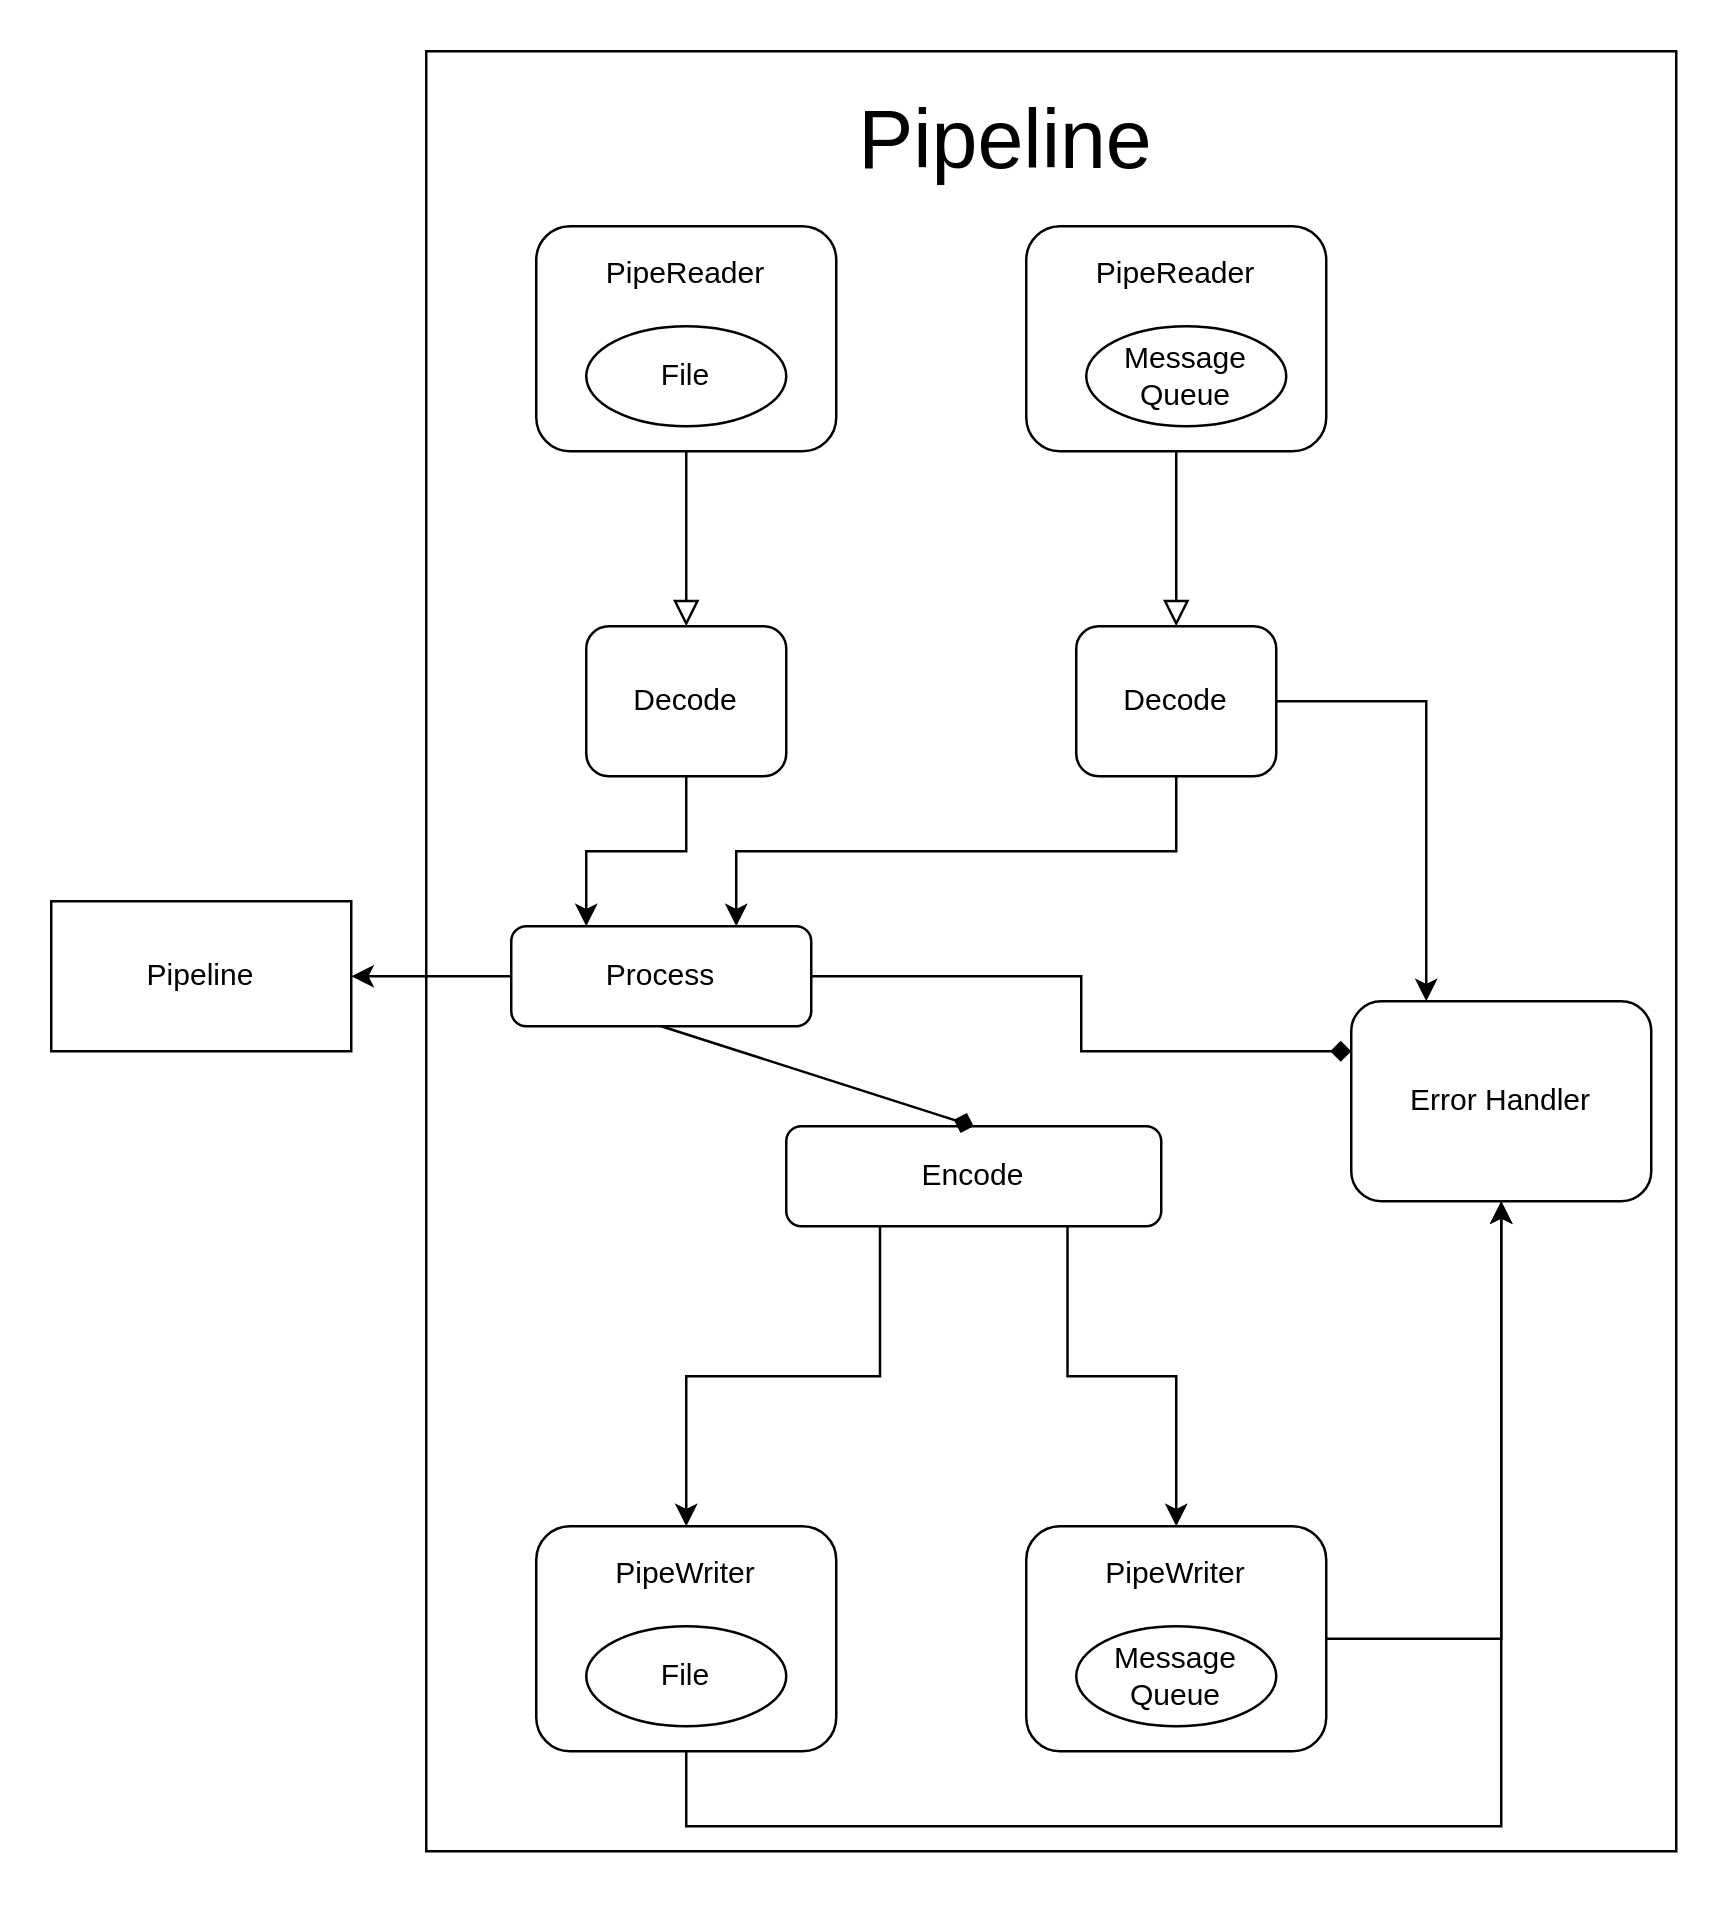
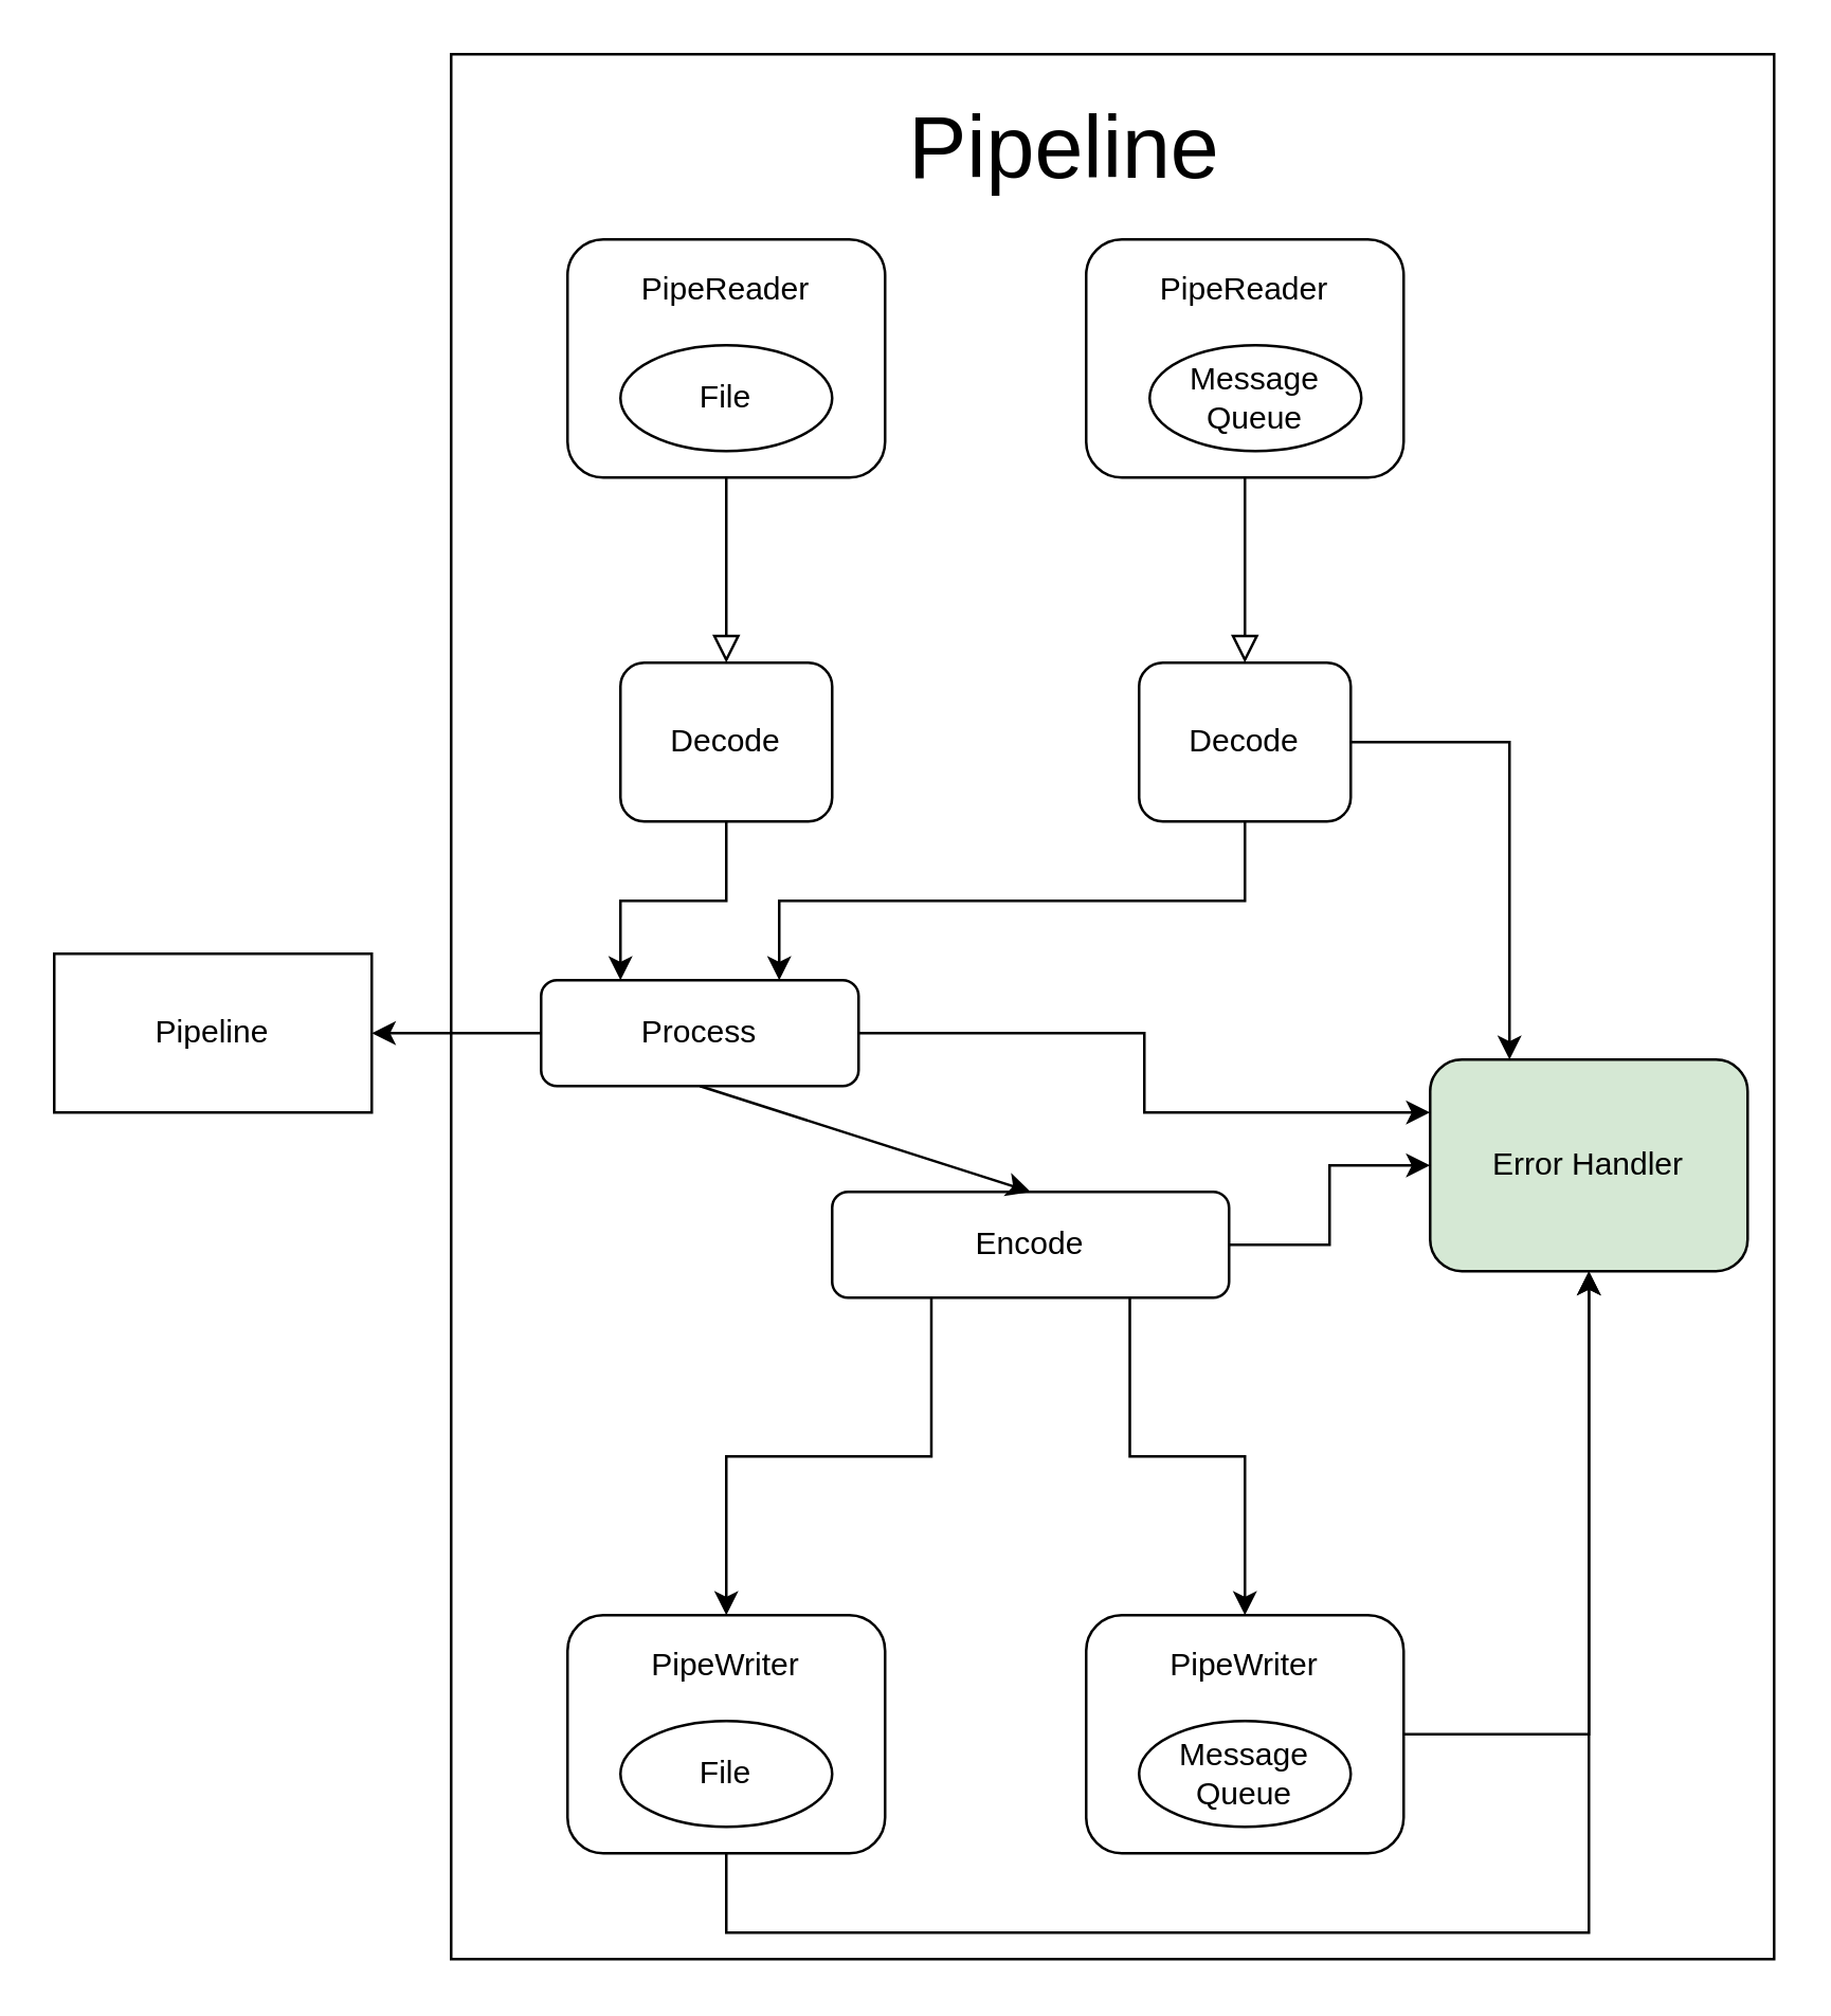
- <mxCell id="4" style="edgeStyle=orthogonalEdgeStyle;rounded=0;orthogonalLoop=1;jettySize=auto;html=1;exitX=1;exitY=0.5;exitDx=0;exitDy=0;entryX=0;entryY=0.25;entryDx=0;entryDy=0;endArrow=diamond;" parent="1" source="6" target="25" edge="1"><mxGeometry relative="1" as="geometry" /></mxCell>
+ <mxCell id="4" style="edgeStyle=orthogonalEdgeStyle;rounded=0;orthogonalLoop=1;jettySize=auto;html=1;exitX=1;exitY=0.5;exitDx=0;exitDy=0;entryX=0;entryY=0.25;entryDx=0;entryDy=0;" parent="1" source="6" target="25" edge="1"><mxGeometry relative="1" as="geometry" /></mxCell>
- <mxCell id="25" value="Error Handler" style="rounded=1;whiteSpace=wrap;html=1;fontSize=12;glass=0;strokeWidth=1;shadow=0;" parent="1" vertex="1"><mxGeometry x="540" y="400" width="120" height="80" as="geometry" /></mxCell>
+ <mxCell id="25" value="Error Handler" style="rounded=1;whiteSpace=wrap;html=1;fontSize=12;glass=0;strokeWidth=1;shadow=0;fillColor=#d5e8d4;" parent="1" vertex="1"><mxGeometry x="540" y="400" width="120" height="80" as="geometry" /></mxCell>
- <mxCell id="19" value="" style="endArrow=diamond;html=1;exitX=0.5;exitY=1;exitDx=0;exitDy=0;entryX=0.5;entryY=0;entryDx=0;entryDy=0;" parent="1" source="6" target="11" edge="1"><mxGeometry width="50" height="50" relative="1" as="geometry"><mxPoint x="345" y="394" as="sourcePoint" /><mxPoint x="365" y="394" as="targetPoint" /></mxGeometry></mxCell>
+ <mxCell id="19" value="" style="endArrow=classic;html=1;exitX=0.5;exitY=1;exitDx=0;exitDy=0;entryX=0.5;entryY=0;entryDx=0;entryDy=0;" parent="1" source="6" target="11" edge="1"><mxGeometry width="50" height="50" relative="1" as="geometry"><mxPoint x="345" y="394" as="sourcePoint" /><mxPoint x="365" y="394" as="targetPoint" /></mxGeometry></mxCell>
+ <mxCell id="10" style="edgeStyle=orthogonalEdgeStyle;rounded=0;orthogonalLoop=1;jettySize=auto;html=1;exitX=1;exitY=0.5;exitDx=0;exitDy=0;entryX=0;entryY=0.5;entryDx=0;entryDy=0;" parent="1" source="11" target="25" edge="1"><mxGeometry relative="1" as="geometry" /></mxCell>
